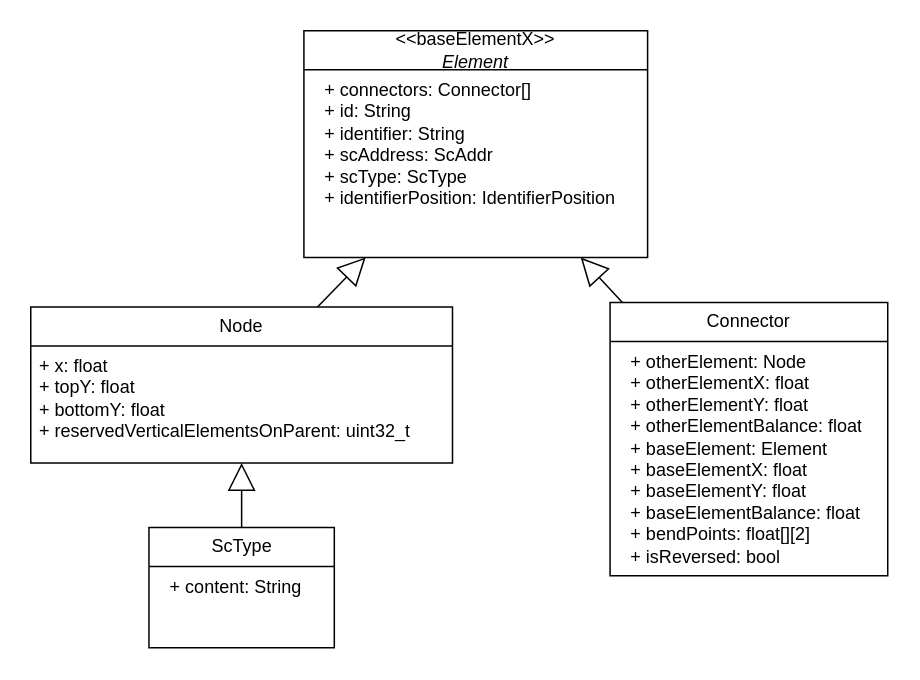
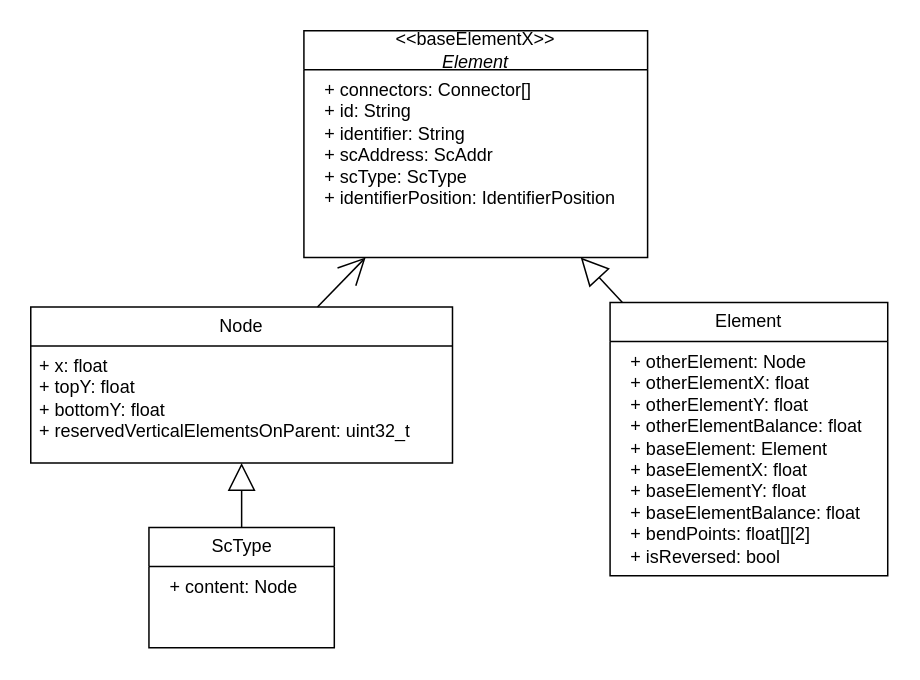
- <mxCell id="4" style="rounded=0;orthogonalLoop=1;jettySize=auto;html=1;endArrow=block;endFill=0;endSize=16;" edge="1" parent="1" source="5" target="2"><mxGeometry relative="1" as="geometry" /></mxCell>
+ <mxCell id="4" style="rounded=0;orthogonalLoop=1;jettySize=auto;html=1;endArrow=open;endFill=0;endSize=16;" edge="1" parent="1" source="5" target="2"><mxGeometry relative="1" as="geometry" /></mxCell>
- <mxCell id="11" value="Connector" style="swimlane;fontStyle=0;childLayout=stackLayout;horizontal=1;startSize=26;fillColor=none;horizontalStack=0;resizeParent=1;resizeParentMax=0;resizeLast=0;collapsible=1;marginBottom=0;whiteSpace=wrap;html=1;" vertex="1" parent="1"><mxGeometry x="406" y="201" width="185" height="182" as="geometry" /></mxCell>
+ <mxCell id="11" value="Element" style="swimlane;fontStyle=0;childLayout=stackLayout;horizontal=1;startSize=26;fillColor=none;horizontalStack=0;resizeParent=1;resizeParentMax=0;resizeLast=0;collapsible=1;marginBottom=0;whiteSpace=wrap;html=1;" vertex="1" parent="1"><mxGeometry x="406" y="201" width="185" height="182" as="geometry" /></mxCell>
- <mxCell id="9" value="&lt;p style=&quot;margin: 0px 0px 0px 8px;&quot;&gt;&lt;span style=&quot;background-color: transparent; color: light-dark(rgb(0, 0, 0), rgb(255, 255, 255));&quot;&gt;+&amp;nbsp;&lt;/span&gt;&lt;span style=&quot;background-color: initial; color: light-dark(rgb(0, 0, 0), rgb(255, 255, 255));&quot;&gt;content: String&lt;/span&gt;&lt;/p&gt;" style="text;strokeColor=none;fillColor=none;align=left;verticalAlign=top;spacingLeft=4;spacingRight=4;overflow=hidden;rotatable=0;points=[[0,0.5],[1,0.5]];portConstraint=eastwest;whiteSpace=wrap;html=1;" vertex="1" parent="8"><mxGeometry y="26" width="123.5" height="54" as="geometry" /></mxCell>
+ <mxCell id="9" value="&lt;p style=&quot;margin: 0px 0px 0px 8px;&quot;&gt;&lt;span style=&quot;background-color: transparent; color: light-dark(rgb(0, 0, 0), rgb(255, 255, 255));&quot;&gt;+&amp;nbsp;&lt;/span&gt;&lt;span style=&quot;background-color: initial; color: light-dark(rgb(0, 0, 0), rgb(255, 255, 255));&quot;&gt;content: Node&lt;/span&gt;&lt;/p&gt;" style="text;strokeColor=none;fillColor=none;align=left;verticalAlign=top;spacingLeft=4;spacingRight=4;overflow=hidden;rotatable=0;points=[[0,0.5],[1,0.5]];portConstraint=eastwest;whiteSpace=wrap;html=1;" vertex="1" parent="8"><mxGeometry y="26" width="123.5" height="54" as="geometry" /></mxCell>
